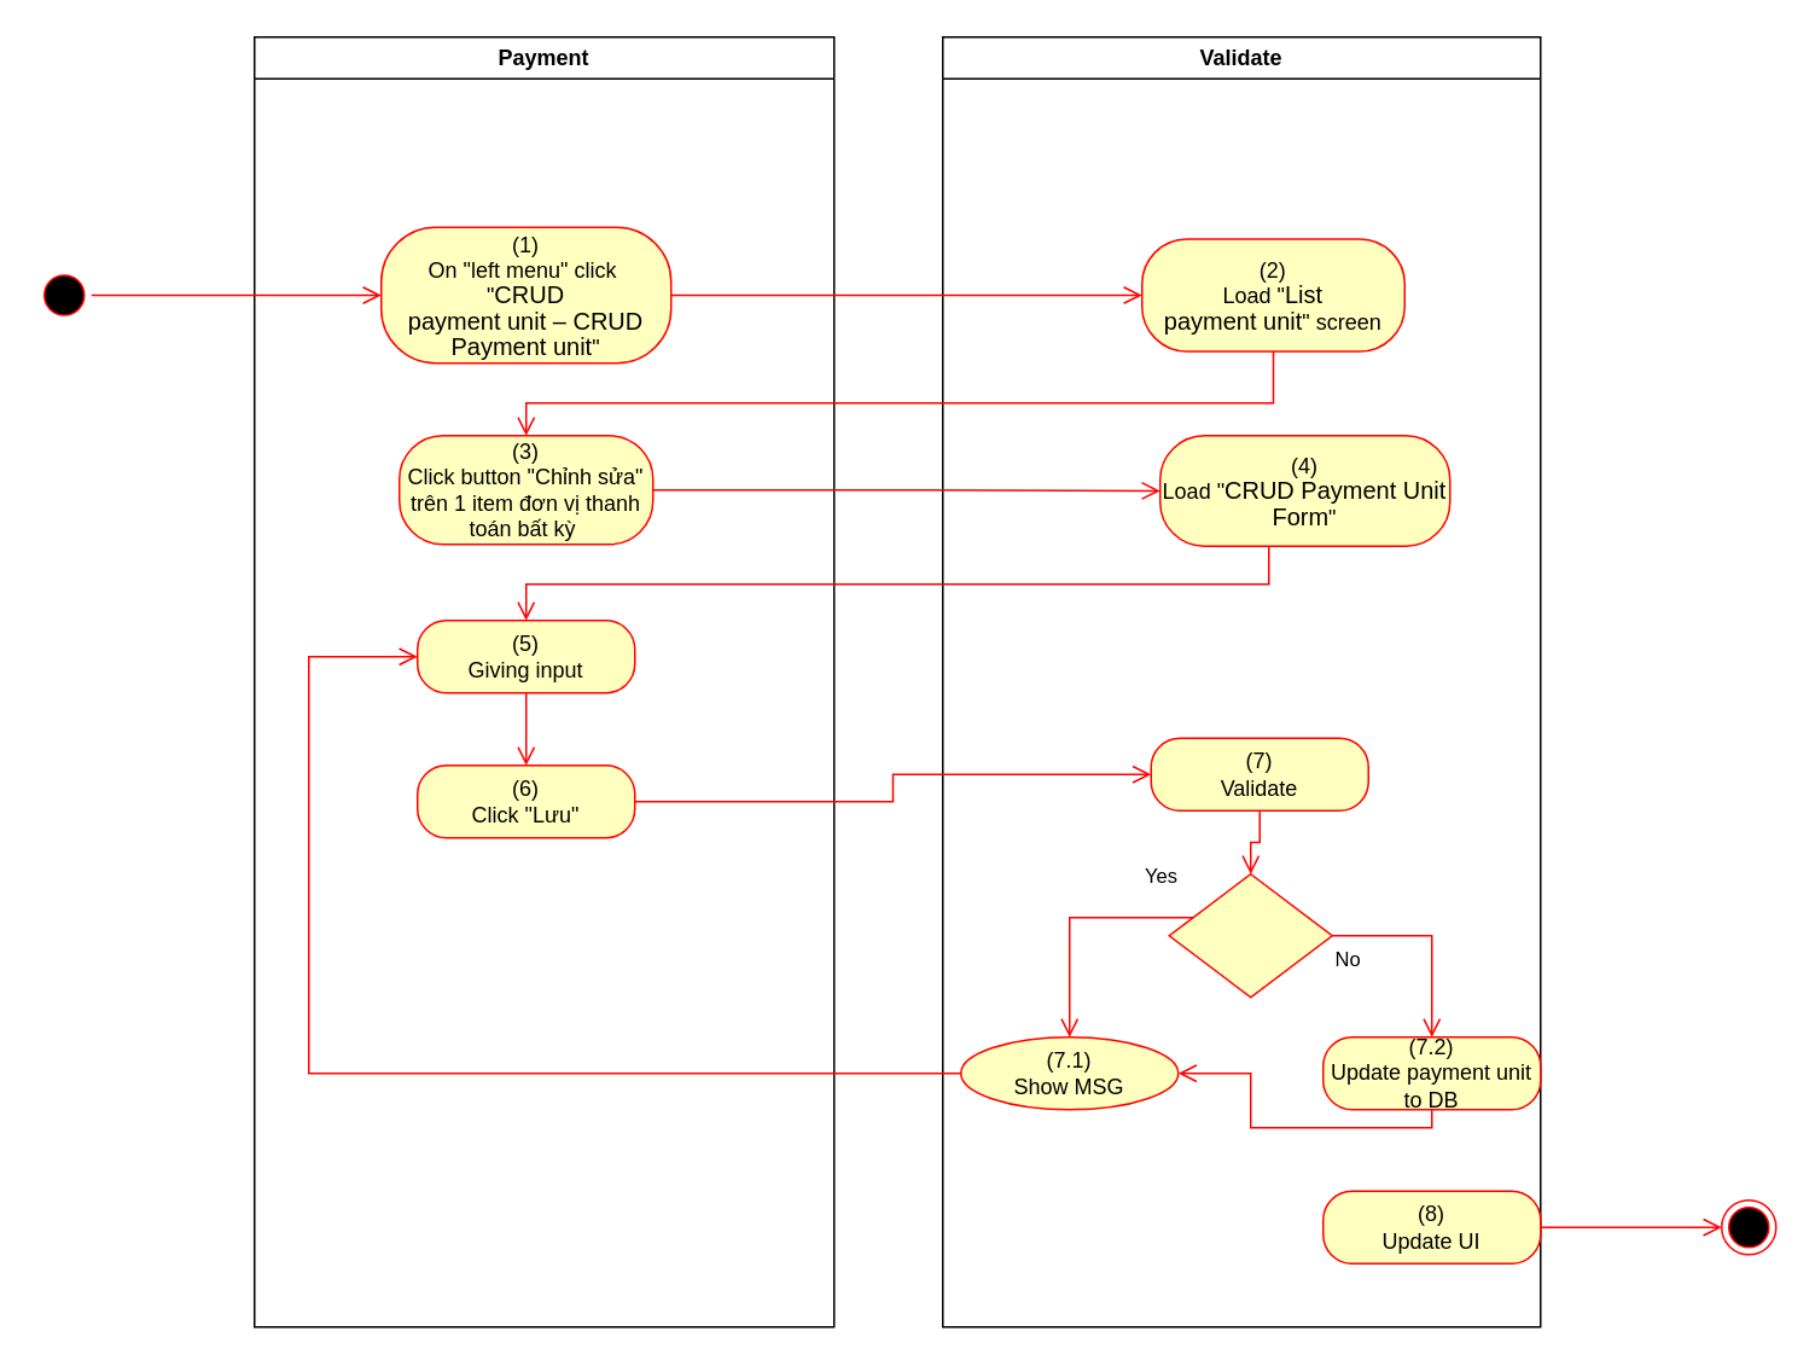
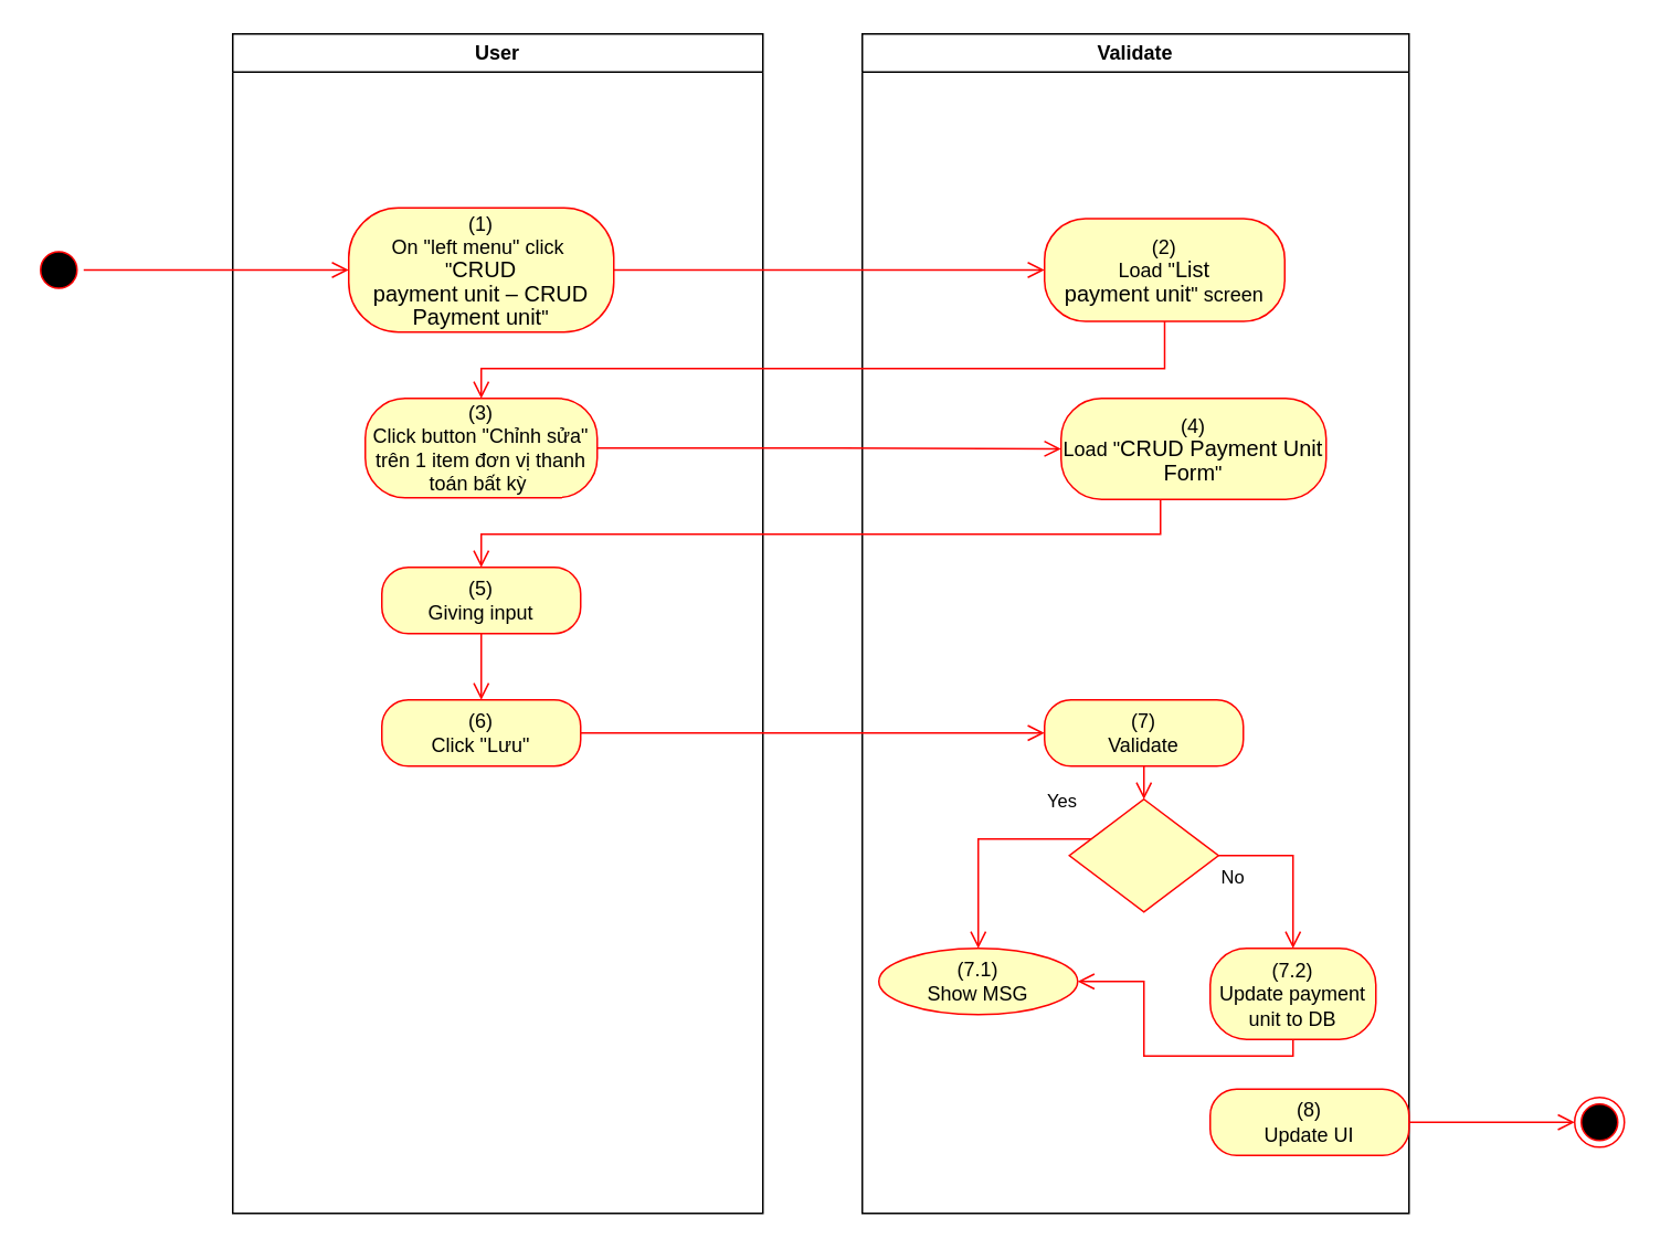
- <mxCell id="2" value="Payment" style="swimlane;whiteSpace=wrap" vertex="1" parent="1"><mxGeometry x="140" y="20" width="320" height="712" as="geometry"><mxRectangle x="120" y="128" width="60" height="23" as="alternateBounds" /></mxGeometry></mxCell>
+ <mxCell id="2" value="User" style="swimlane;whiteSpace=wrap" vertex="1" parent="1"><mxGeometry x="140" y="20" width="320" height="712" as="geometry"><mxRectangle x="120" y="128" width="60" height="23" as="alternateBounds" /></mxGeometry></mxCell>
- <mxCell id="10" value="(7)&lt;br&gt;Validate" style="rounded=1;whiteSpace=wrap;html=1;arcSize=40;fontColor=#000000;fillColor=#ffffc0;strokeColor=#ff0000;" vertex="1" parent="8"><mxGeometry x="115" y="387" width="120" height="40" as="geometry" /></mxCell>
+ <mxCell id="10" value="(7)&lt;br&gt;Validate" style="rounded=1;whiteSpace=wrap;html=1;arcSize=40;fontColor=#000000;fillColor=#ffffc0;strokeColor=#ff0000;" vertex="1" parent="8"><mxGeometry x="110" y="402" width="120" height="40" as="geometry" /></mxCell>
- <mxCell id="27" value="" style="edgeStyle=orthogonalEdgeStyle;html=1;verticalAlign=bottom;endArrow=open;endSize=8;strokeColor=#ff0000;rounded=0;entryX=0;entryY=0.5;entryDx=0;entryDy=0;" edge="1" parent="1" source="17" target="6"><mxGeometry relative="1" as="geometry"><mxPoint x="590" y="672" as="targetPoint" /><Array as="points"><mxPoint x="170" y="592" /><mxPoint x="170" y="362" /></Array></mxGeometry></mxCell>
- <mxCell id="14" value="(7.2)&lt;br&gt;Update payment unit to DB" style="rounded=1;whiteSpace=wrap;html=1;arcSize=40;fontColor=#000000;fillColor=#ffffc0;strokeColor=#ff0000;" vertex="1" parent="8"><mxGeometry x="210" y="552" width="120" height="40" as="geometry" /></mxCell>
+ <mxCell id="14" value="(7.2)&lt;br&gt;Update payment unit to DB" style="rounded=1;whiteSpace=wrap;html=1;arcSize=40;fontColor=#000000;fillColor=#ffffc0;strokeColor=#ff0000;" vertex="1" parent="8"><mxGeometry x="210" y="552" width="100" height="55" as="geometry" /></mxCell>
